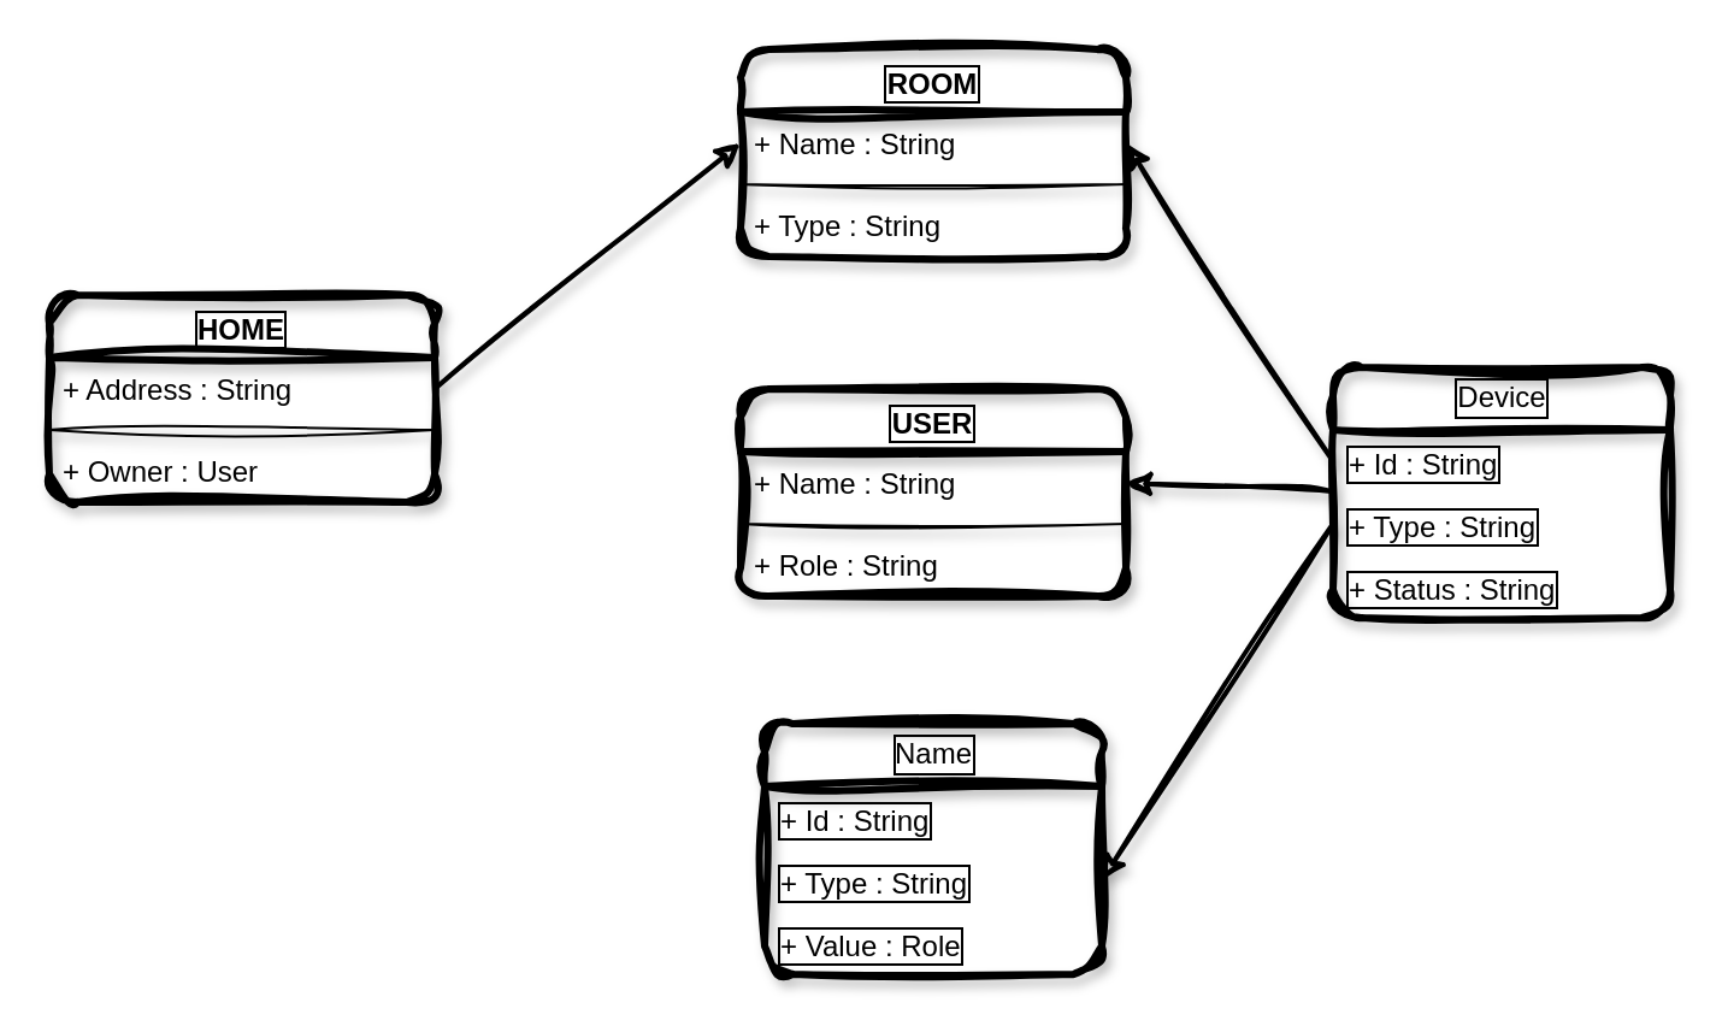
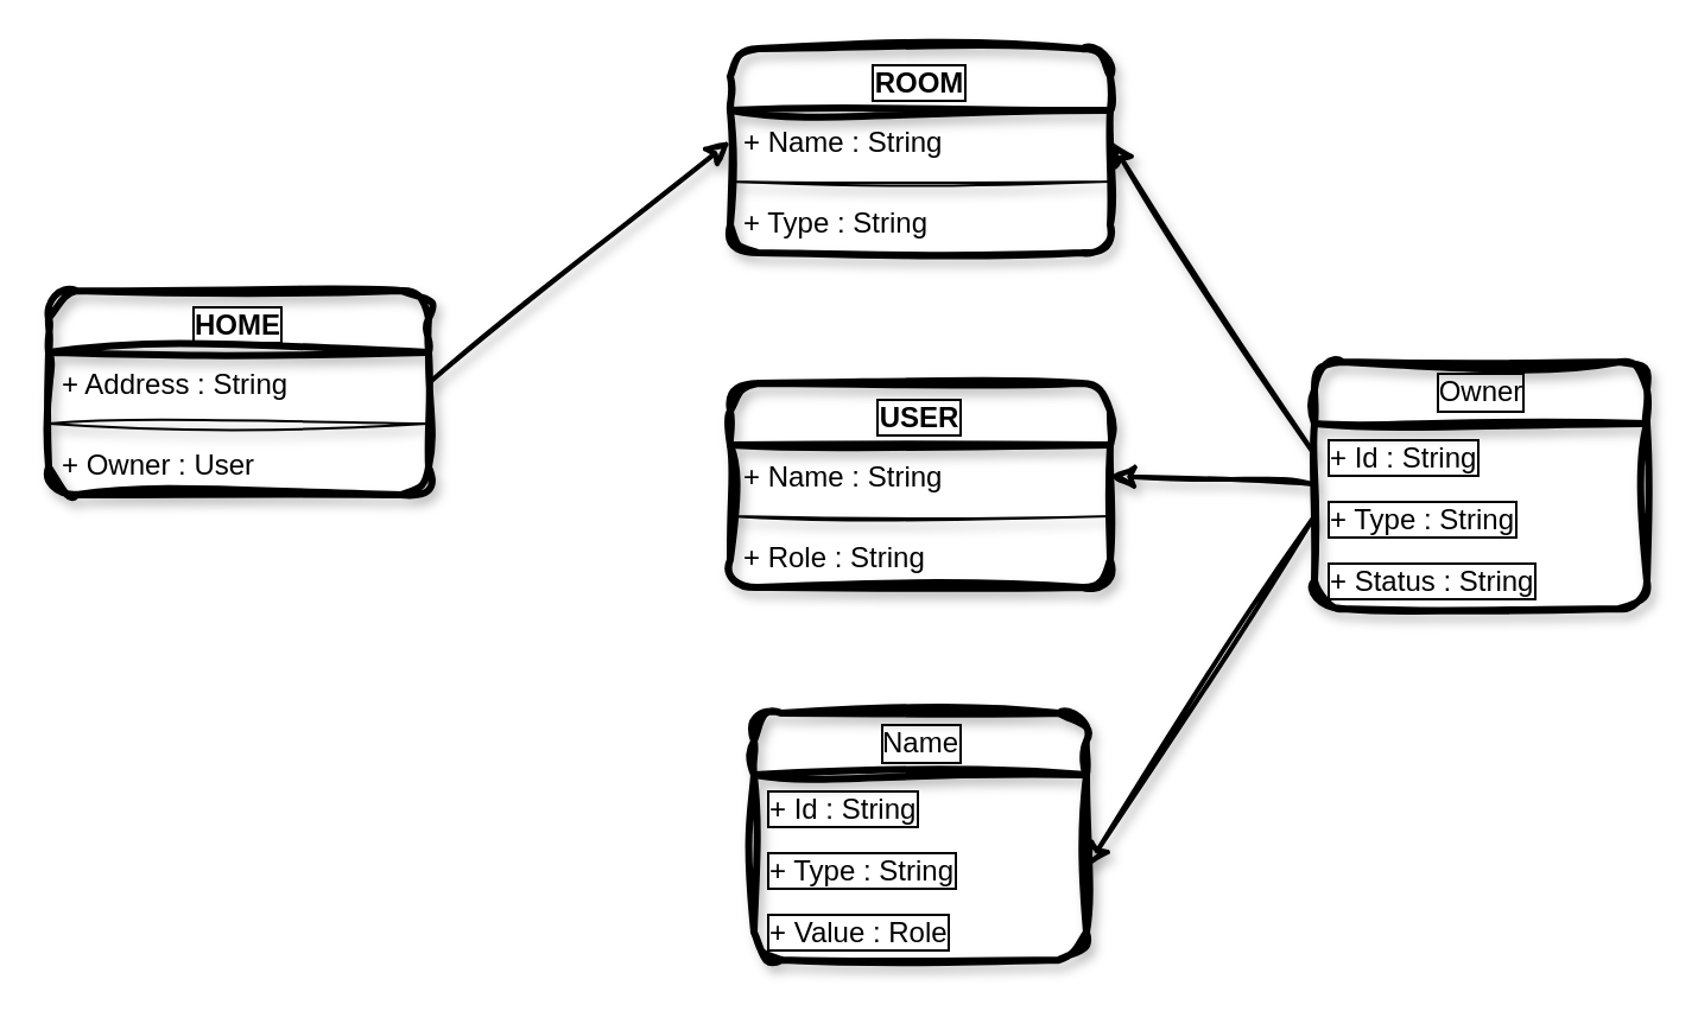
- <mxCell id="19" value="Device" style="swimlane;fontStyle=0;childLayout=stackLayout;horizontal=1;startSize=26;fillColor=none;horizontalStack=0;resizeParent=1;resizeParentMax=0;resizeLast=0;collapsible=1;marginBottom=0;labelBackgroundColor=none;labelBorderColor=default;strokeColor=#000000;strokeWidth=3;fontColor=#000000;html=1;shadow=1;sketch=1;curveFitting=1;jiggle=2;rounded=1;" vertex="1" parent="1"><mxGeometry x="553" y="152" width="140" height="104" as="geometry" /></mxCell>
+ <mxCell id="19" value="Owner" style="swimlane;fontStyle=0;childLayout=stackLayout;horizontal=1;startSize=26;fillColor=none;horizontalStack=0;resizeParent=1;resizeParentMax=0;resizeLast=0;collapsible=1;marginBottom=0;labelBackgroundColor=none;labelBorderColor=default;strokeColor=#000000;strokeWidth=3;fontColor=#000000;html=1;shadow=1;sketch=1;curveFitting=1;jiggle=2;rounded=1;" vertex="1" parent="1"><mxGeometry x="553" y="152" width="140" height="104" as="geometry" /></mxCell>
